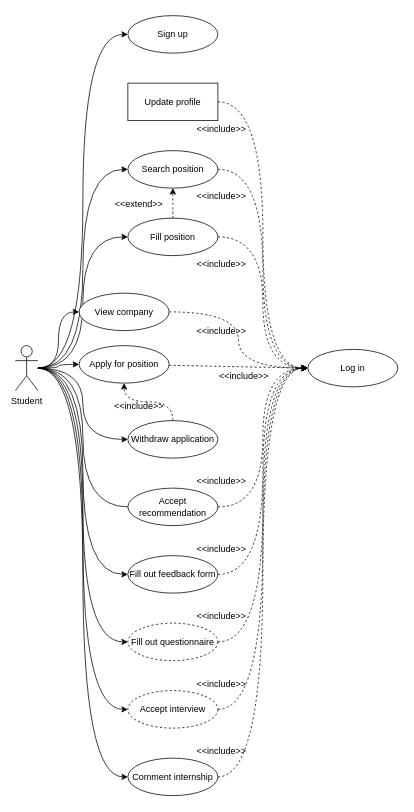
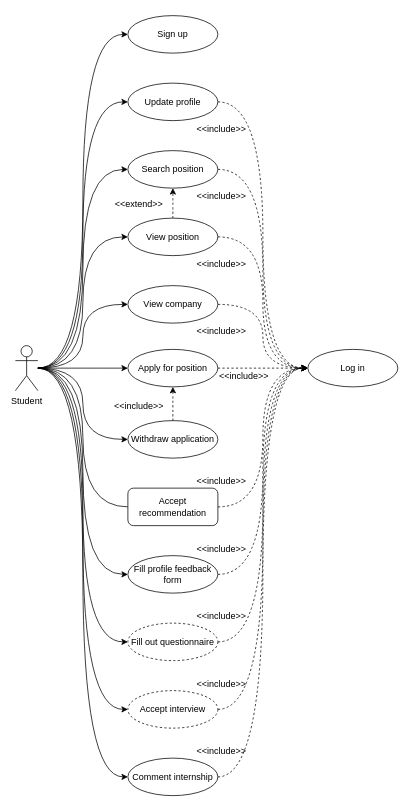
- <mxCell id="18" value="Update profile" style="whiteSpace=wrap;html=1;rounded=0;" vertex="1" parent="1"><mxGeometry x="170" y="110" width="120" height="50" as="geometry" /></mxCell>
+ <mxCell id="18" value="Update profile" style="ellipse;whiteSpace=wrap;html=1;" vertex="1" parent="1"><mxGeometry x="170" y="110" width="120" height="50" as="geometry" /></mxCell>
+ <mxCell id="2" style="edgeStyle=orthogonalEdgeStyle;rounded=0;orthogonalLoop=1;jettySize=auto;html=1;entryX=0;entryY=0.5;entryDx=0;entryDy=0;curved=1;" edge="1" parent="1" source="14" target="18"><mxGeometry relative="1" as="geometry" /></mxCell>
- <mxCell id="25" value="Fill position" style="ellipse;whiteSpace=wrap;html=1;" vertex="1" parent="1"><mxGeometry x="170" y="290" width="120" height="50" as="geometry" /></mxCell>
+ <mxCell id="25" value="View position" style="ellipse;whiteSpace=wrap;html=1;" vertex="1" parent="1"><mxGeometry x="170" y="290" width="120" height="50" as="geometry" /></mxCell>
- <mxCell id="27" value="View company" style="ellipse;whiteSpace=wrap;html=1;" vertex="1" parent="1"><mxGeometry x="105" y="390" width="120" height="50" as="geometry" /></mxCell>
+ <mxCell id="27" value="View company" style="ellipse;whiteSpace=wrap;html=1;" vertex="1" parent="1"><mxGeometry x="170" y="380" width="120" height="50" as="geometry" /></mxCell>
- <mxCell id="29" value="Apply for position" style="ellipse;whiteSpace=wrap;html=1;" vertex="1" parent="1"><mxGeometry x="105" y="460" width="120" height="50" as="geometry" /></mxCell>
+ <mxCell id="29" value="Apply for position" style="ellipse;whiteSpace=wrap;html=1;" vertex="1" parent="1"><mxGeometry x="170" y="465" width="120" height="50" as="geometry" /></mxCell>
- <mxCell id="33" value="Accept recommendation" style="ellipse;whiteSpace=wrap;html=1;" vertex="1" parent="1"><mxGeometry x="170" y="650" width="120" height="50" as="geometry" /></mxCell>
+ <mxCell id="33" value="Accept recommendation" style="whiteSpace=wrap;html=1;rounded=1;" vertex="1" parent="1"><mxGeometry x="170" y="650" width="120" height="50" as="geometry" /></mxCell>
- <mxCell id="35" value="Fill out feedback form" style="ellipse;whiteSpace=wrap;html=1;" vertex="1" parent="1"><mxGeometry x="170" y="740" width="120" height="50" as="geometry" /></mxCell>
+ <mxCell id="35" value="Fill profile feedback form" style="ellipse;whiteSpace=wrap;html=1;" vertex="1" parent="1"><mxGeometry x="170" y="740" width="120" height="50" as="geometry" /></mxCell>
